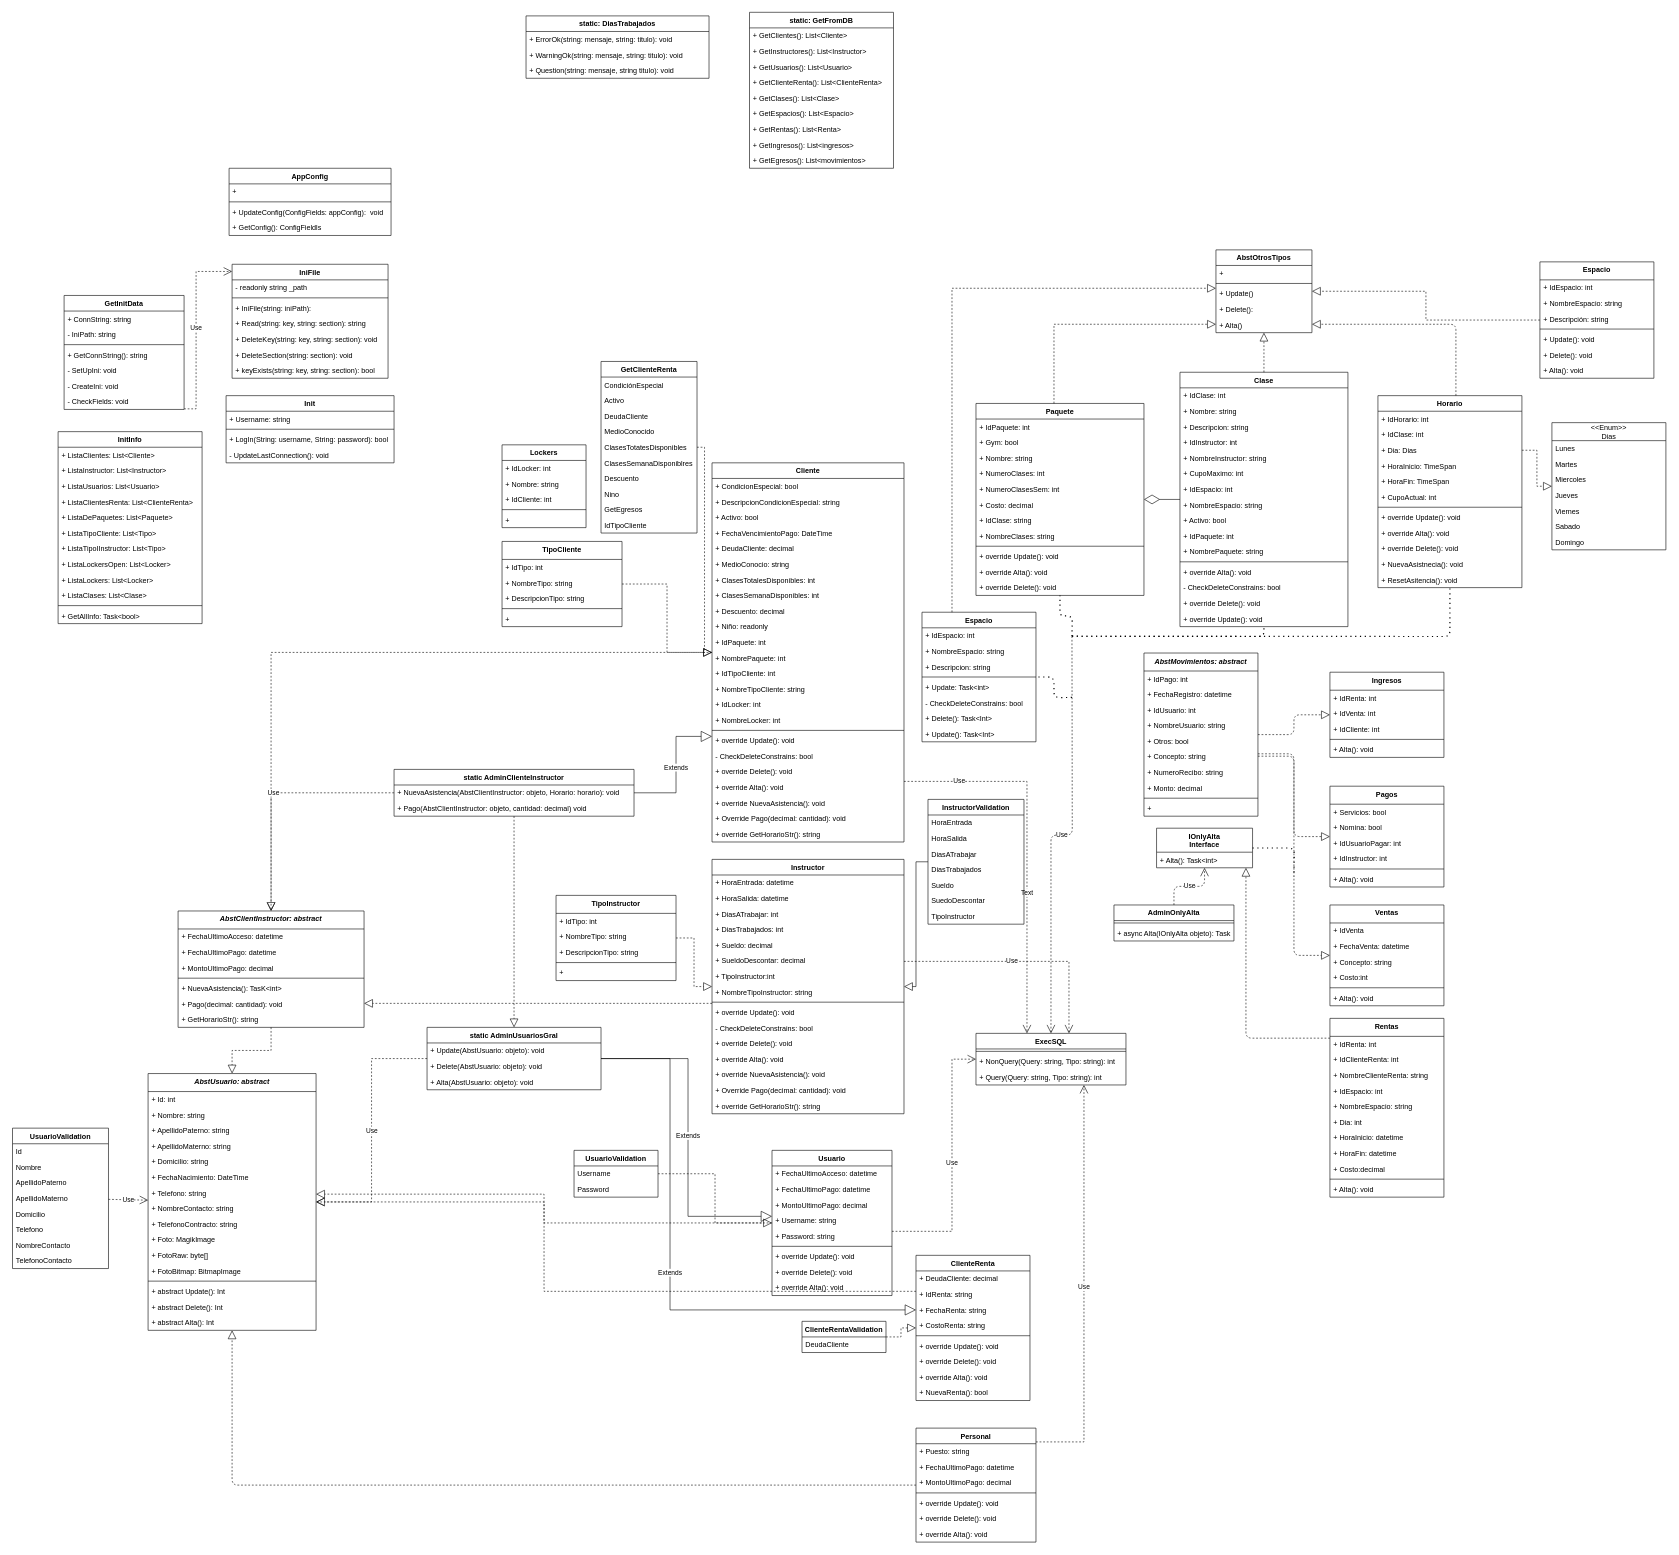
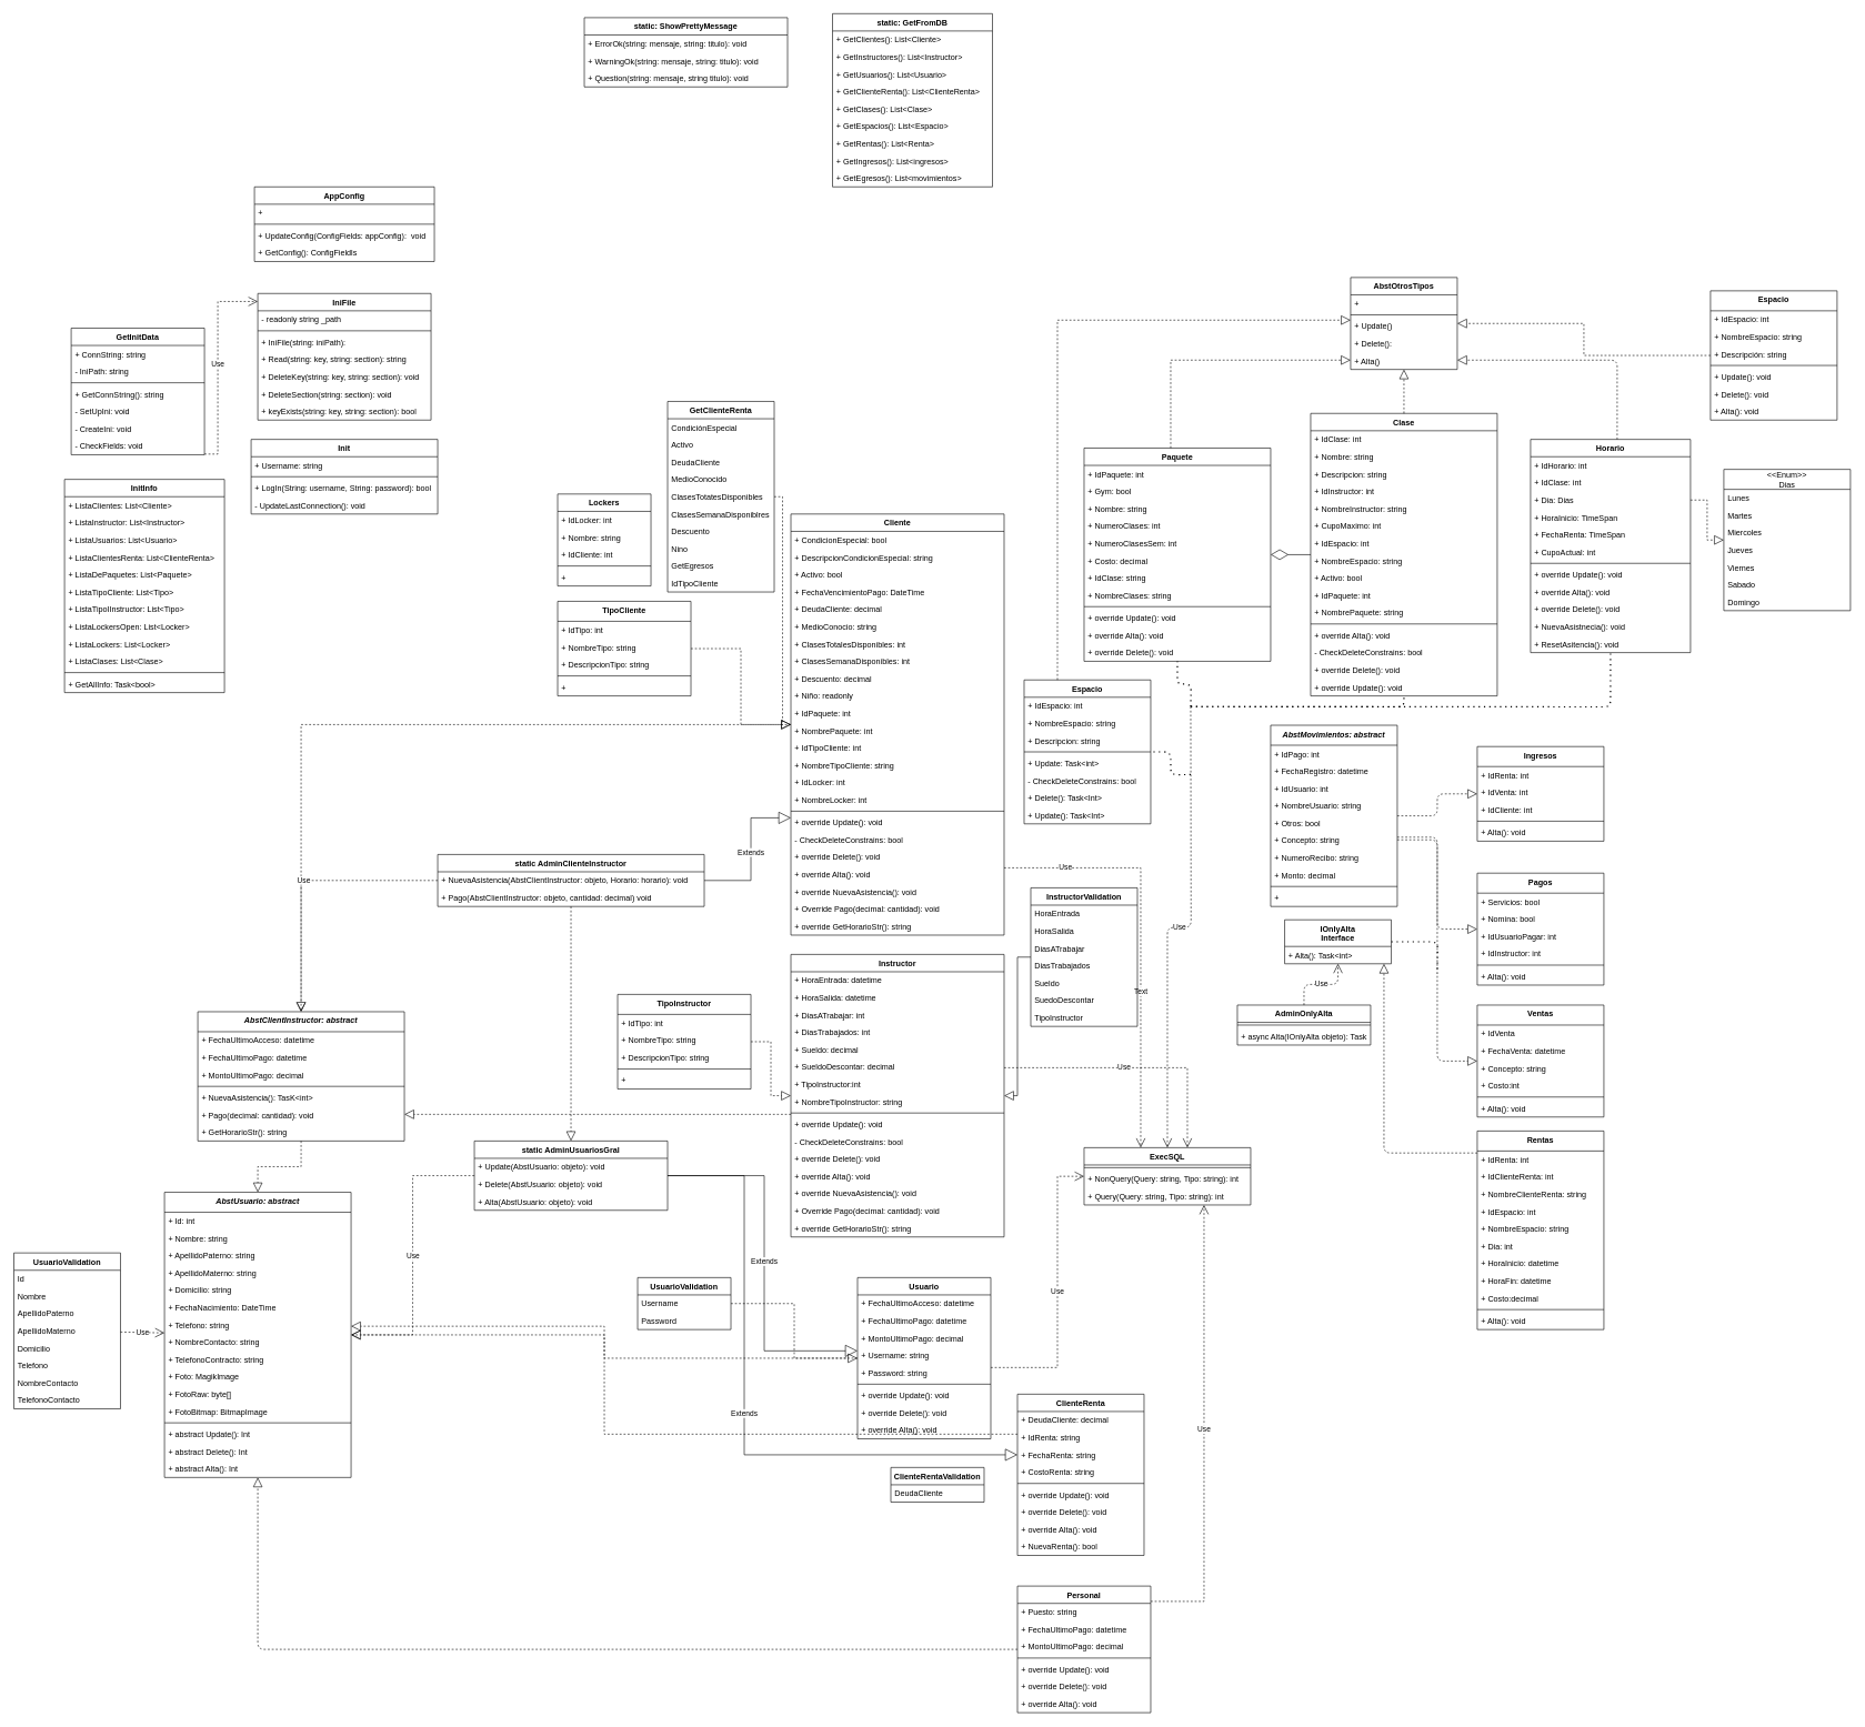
- <mxCell id="203" value="static: DiasTrabajados" style="swimlane;fontStyle=1;align=center;verticalAlign=top;childLayout=stackLayout;horizontal=1;startSize=26;horizontalStack=0;resizeParent=1;resizeParentMax=0;resizeLast=0;collapsible=1;marginBottom=0;" parent="1" vertex="1"><mxGeometry x="876" y="26" width="305" height="104" as="geometry" /></mxCell>
+ <mxCell id="203" value="static: ShowPrettyMessage" style="swimlane;fontStyle=1;align=center;verticalAlign=top;childLayout=stackLayout;horizontal=1;startSize=26;horizontalStack=0;resizeParent=1;resizeParentMax=0;resizeLast=0;collapsible=1;marginBottom=0;" parent="1" vertex="1"><mxGeometry x="876" y="26" width="305" height="104" as="geometry" /></mxCell>
- <mxCell id="72" value="+ HoraFin: TimeSpan" style="text;strokeColor=none;fillColor=none;align=left;verticalAlign=top;spacingLeft=4;spacingRight=4;overflow=hidden;rotatable=0;points=[[0,0.5],[1,0.5]];portConstraint=eastwest;" parent="67" vertex="1"><mxGeometry y="130" width="240" height="26" as="geometry" /></mxCell>
+ <mxCell id="72" value="+ FechaRenta: TimeSpan" style="text;strokeColor=none;fillColor=none;align=left;verticalAlign=top;spacingLeft=4;spacingRight=4;overflow=hidden;rotatable=0;points=[[0,0.5],[1,0.5]];portConstraint=eastwest;" parent="67" vertex="1"><mxGeometry y="130" width="240" height="26" as="geometry" /></mxCell>
- <mxCell id="302" value="" style="endArrow=block;dashed=1;endFill=0;endSize=12;html=1;rounded=0;edgeStyle=orthogonalEdgeStyle;" parent="1" source="300" target="125" edge="1"><mxGeometry width="160" relative="1" as="geometry"><mxPoint x="1406" y="2272" as="sourcePoint" /><mxPoint x="1466" y="2340" as="targetPoint" /></mxGeometry></mxCell>
